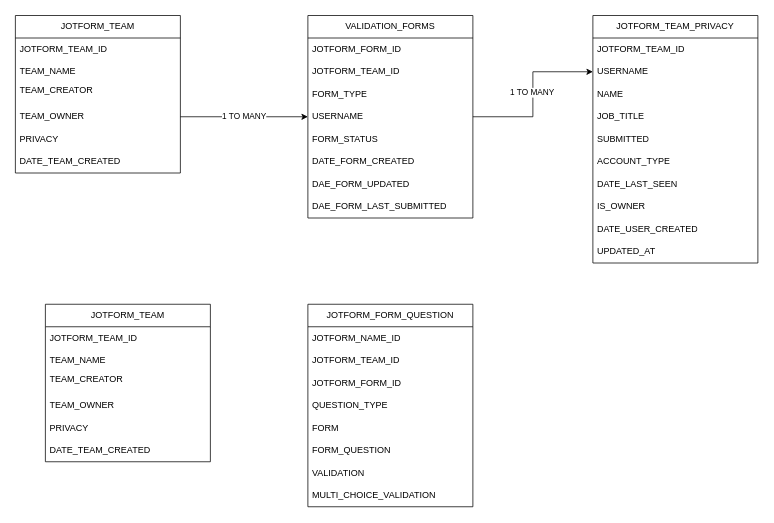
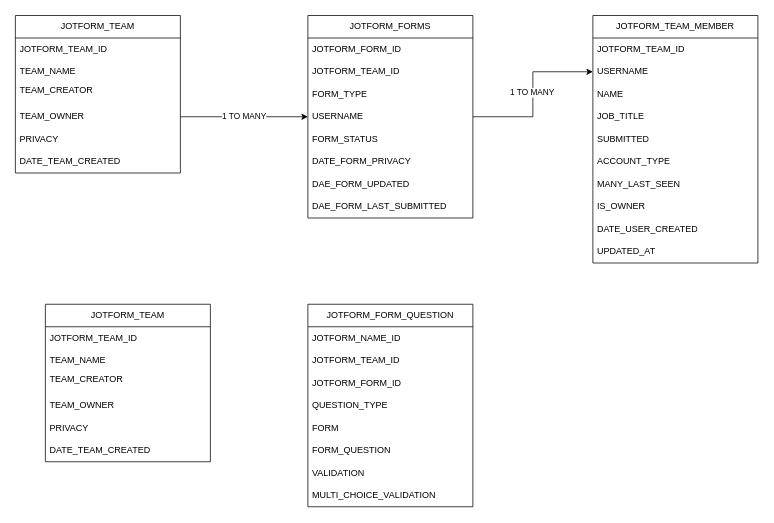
- <mxCell id="9" value="VALIDATION_FORMS" style="swimlane;fontStyle=0;childLayout=stackLayout;horizontal=1;startSize=30;horizontalStack=0;resizeParent=1;resizeParentMax=0;resizeLast=0;collapsible=1;marginBottom=0;whiteSpace=wrap;html=1;" parent="1" vertex="1"><mxGeometry x="410" y="20" width="220" height="270" as="geometry"><mxRectangle x="320" y="200" width="140" height="30" as="alternateBounds" /></mxGeometry></mxCell>
+ <mxCell id="9" value="JOTFORM_FORMS" style="swimlane;fontStyle=0;childLayout=stackLayout;horizontal=1;startSize=30;horizontalStack=0;resizeParent=1;resizeParentMax=0;resizeLast=0;collapsible=1;marginBottom=0;whiteSpace=wrap;html=1;" parent="1" vertex="1"><mxGeometry x="410" y="20" width="220" height="270" as="geometry"><mxRectangle x="320" y="200" width="140" height="30" as="alternateBounds" /></mxGeometry></mxCell>
- <mxCell id="28" value="JOTFORM_TEAM_PRIVACY" style="swimlane;fontStyle=0;childLayout=stackLayout;horizontal=1;startSize=30;horizontalStack=0;resizeParent=1;resizeParentMax=0;resizeLast=0;collapsible=1;marginBottom=0;whiteSpace=wrap;html=1;" parent="1" vertex="1"><mxGeometry x="790" y="20" width="220" height="330" as="geometry"><mxRectangle x="320" y="200" width="140" height="30" as="alternateBounds" /></mxGeometry></mxCell>
+ <mxCell id="28" value="JOTFORM_TEAM_MEMBER" style="swimlane;fontStyle=0;childLayout=stackLayout;horizontal=1;startSize=30;horizontalStack=0;resizeParent=1;resizeParentMax=0;resizeLast=0;collapsible=1;marginBottom=0;whiteSpace=wrap;html=1;" parent="1" vertex="1"><mxGeometry x="790" y="20" width="220" height="330" as="geometry"><mxRectangle x="320" y="200" width="140" height="30" as="alternateBounds" /></mxGeometry></mxCell>
- <mxCell id="15" value="DATE_FORM_CREATED" style="text;strokeColor=none;fillColor=none;align=left;verticalAlign=middle;spacingLeft=4;spacingRight=4;overflow=hidden;points=[[0,0.5],[1,0.5]];portConstraint=eastwest;rotatable=0;whiteSpace=wrap;html=1;" parent="9" vertex="1"><mxGeometry y="180" width="220" height="30" as="geometry" /></mxCell>
+ <mxCell id="15" value="DATE_FORM_PRIVACY" style="text;strokeColor=none;fillColor=none;align=left;verticalAlign=middle;spacingLeft=4;spacingRight=4;overflow=hidden;points=[[0,0.5],[1,0.5]];portConstraint=eastwest;rotatable=0;whiteSpace=wrap;html=1;" parent="9" vertex="1"><mxGeometry y="180" width="220" height="30" as="geometry" /></mxCell>
- <mxCell id="35" value="DATE_LAST_SEEN" style="text;strokeColor=none;fillColor=none;align=left;verticalAlign=middle;spacingLeft=4;spacingRight=4;overflow=hidden;points=[[0,0.5],[1,0.5]];portConstraint=eastwest;rotatable=0;whiteSpace=wrap;html=1;" parent="28" vertex="1"><mxGeometry y="210" width="220" height="30" as="geometry" /></mxCell>
+ <mxCell id="35" value="MANY_LAST_SEEN" style="text;strokeColor=none;fillColor=none;align=left;verticalAlign=middle;spacingLeft=4;spacingRight=4;overflow=hidden;points=[[0,0.5],[1,0.5]];portConstraint=eastwest;rotatable=0;whiteSpace=wrap;html=1;" parent="28" vertex="1"><mxGeometry y="210" width="220" height="30" as="geometry" /></mxCell>
